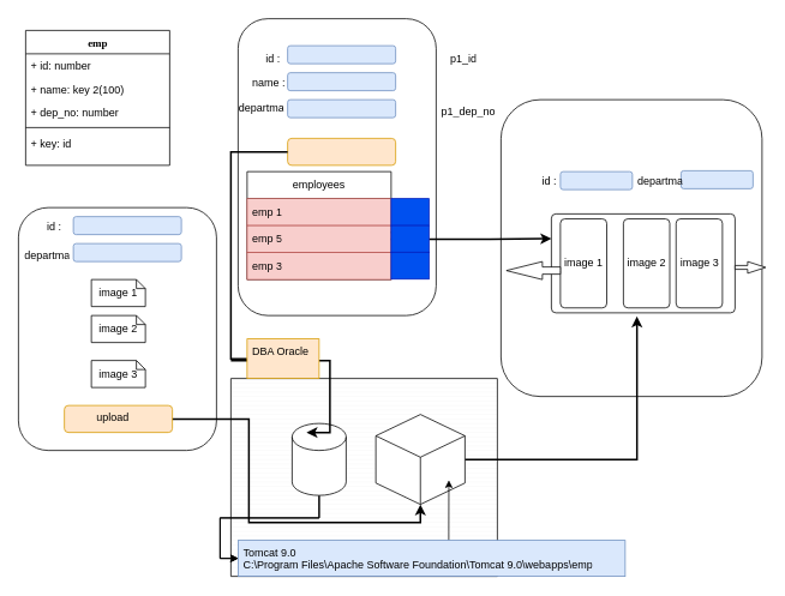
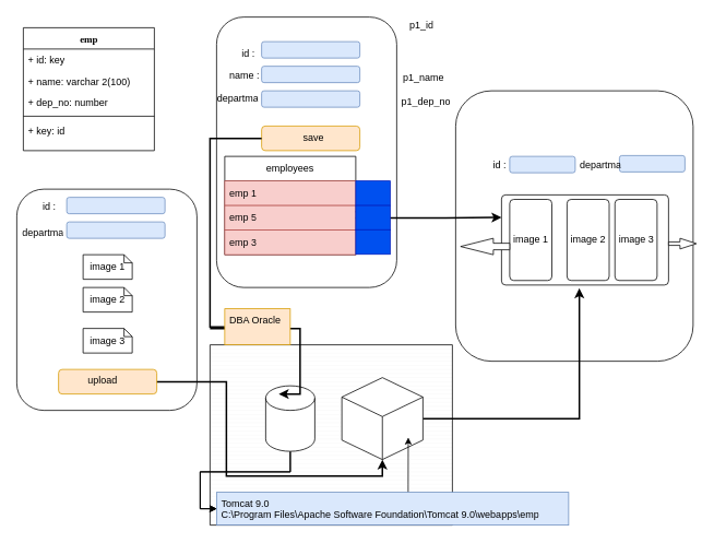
- <mxCell id="53" value="p1_id" style="text;html=1;strokeColor=none;fillColor=none;align=left;verticalAlign=top;spacingLeft=4;spacingRight=4;whiteSpace=wrap;overflow=hidden;rotatable=0;points=[[0,0.5],[1,0.5]];portConstraint=eastwest;" vertex="1" parent="1"><mxGeometry x="493.5" y="51" width="45" height="26" as="geometry" /></mxCell>
+ <mxCell id="53" value="p1_id" style="text;html=1;strokeColor=none;fillColor=none;align=left;verticalAlign=top;spacingLeft=4;spacingRight=4;whiteSpace=wrap;overflow=hidden;rotatable=0;points=[[0,0.5],[1,0.5]];portConstraint=eastwest;" vertex="1" parent="1"><mxGeometry x="493.5" y="16" width="45" height="26" as="geometry" /></mxCell>
- <mxCell id="4" value="+ id: number" style="text;html=1;strokeColor=none;fillColor=none;align=left;verticalAlign=top;spacingLeft=4;spacingRight=4;whiteSpace=wrap;overflow=hidden;rotatable=0;points=[[0,0.5],[1,0.5]];portConstraint=eastwest;" parent="3" vertex="1"><mxGeometry y="26" width="160" height="26" as="geometry" /></mxCell>
+ <mxCell id="4" value="+ id: key" style="text;html=1;strokeColor=none;fillColor=none;align=left;verticalAlign=top;spacingLeft=4;spacingRight=4;whiteSpace=wrap;overflow=hidden;rotatable=0;points=[[0,0.5],[1,0.5]];portConstraint=eastwest;" parent="3" vertex="1"><mxGeometry y="26" width="160" height="26" as="geometry" /></mxCell>
+ <mxCell id="54" value="p1_name" style="text;html=1;strokeColor=none;fillColor=none;align=left;verticalAlign=top;spacingLeft=4;spacingRight=4;whiteSpace=wrap;overflow=hidden;rotatable=0;points=[[0,0.5],[1,0.5]];portConstraint=eastwest;" vertex="1" parent="1"><mxGeometry x="486" y="80" width="60" height="26" as="geometry" /></mxCell>
- <mxCell id="5" value="+ name: key 2(100)&amp;nbsp;" style="text;html=1;strokeColor=none;fillColor=none;align=left;verticalAlign=top;spacingLeft=4;spacingRight=4;whiteSpace=wrap;overflow=hidden;rotatable=0;points=[[0,0.5],[1,0.5]];portConstraint=eastwest;" parent="3" vertex="1"><mxGeometry y="52" width="160" height="26" as="geometry" /></mxCell>
+ <mxCell id="5" value="+ name: varchar 2(100)&amp;nbsp;" style="text;html=1;strokeColor=none;fillColor=none;align=left;verticalAlign=top;spacingLeft=4;spacingRight=4;whiteSpace=wrap;overflow=hidden;rotatable=0;points=[[0,0.5],[1,0.5]];portConstraint=eastwest;" parent="3" vertex="1"><mxGeometry y="52" width="160" height="26" as="geometry" /></mxCell>
+ <mxCell id="41" value="save" style="text;html=1;strokeColor=none;fillColor=none;align=left;verticalAlign=top;spacingLeft=4;spacingRight=4;whiteSpace=wrap;overflow=hidden;rotatable=0;points=[[0,0.5],[1,0.5]];portConstraint=eastwest;shadow=1;" parent="1" vertex="1"><mxGeometry x="364" y="153" width="60" height="30" as="geometry" /></mxCell>
